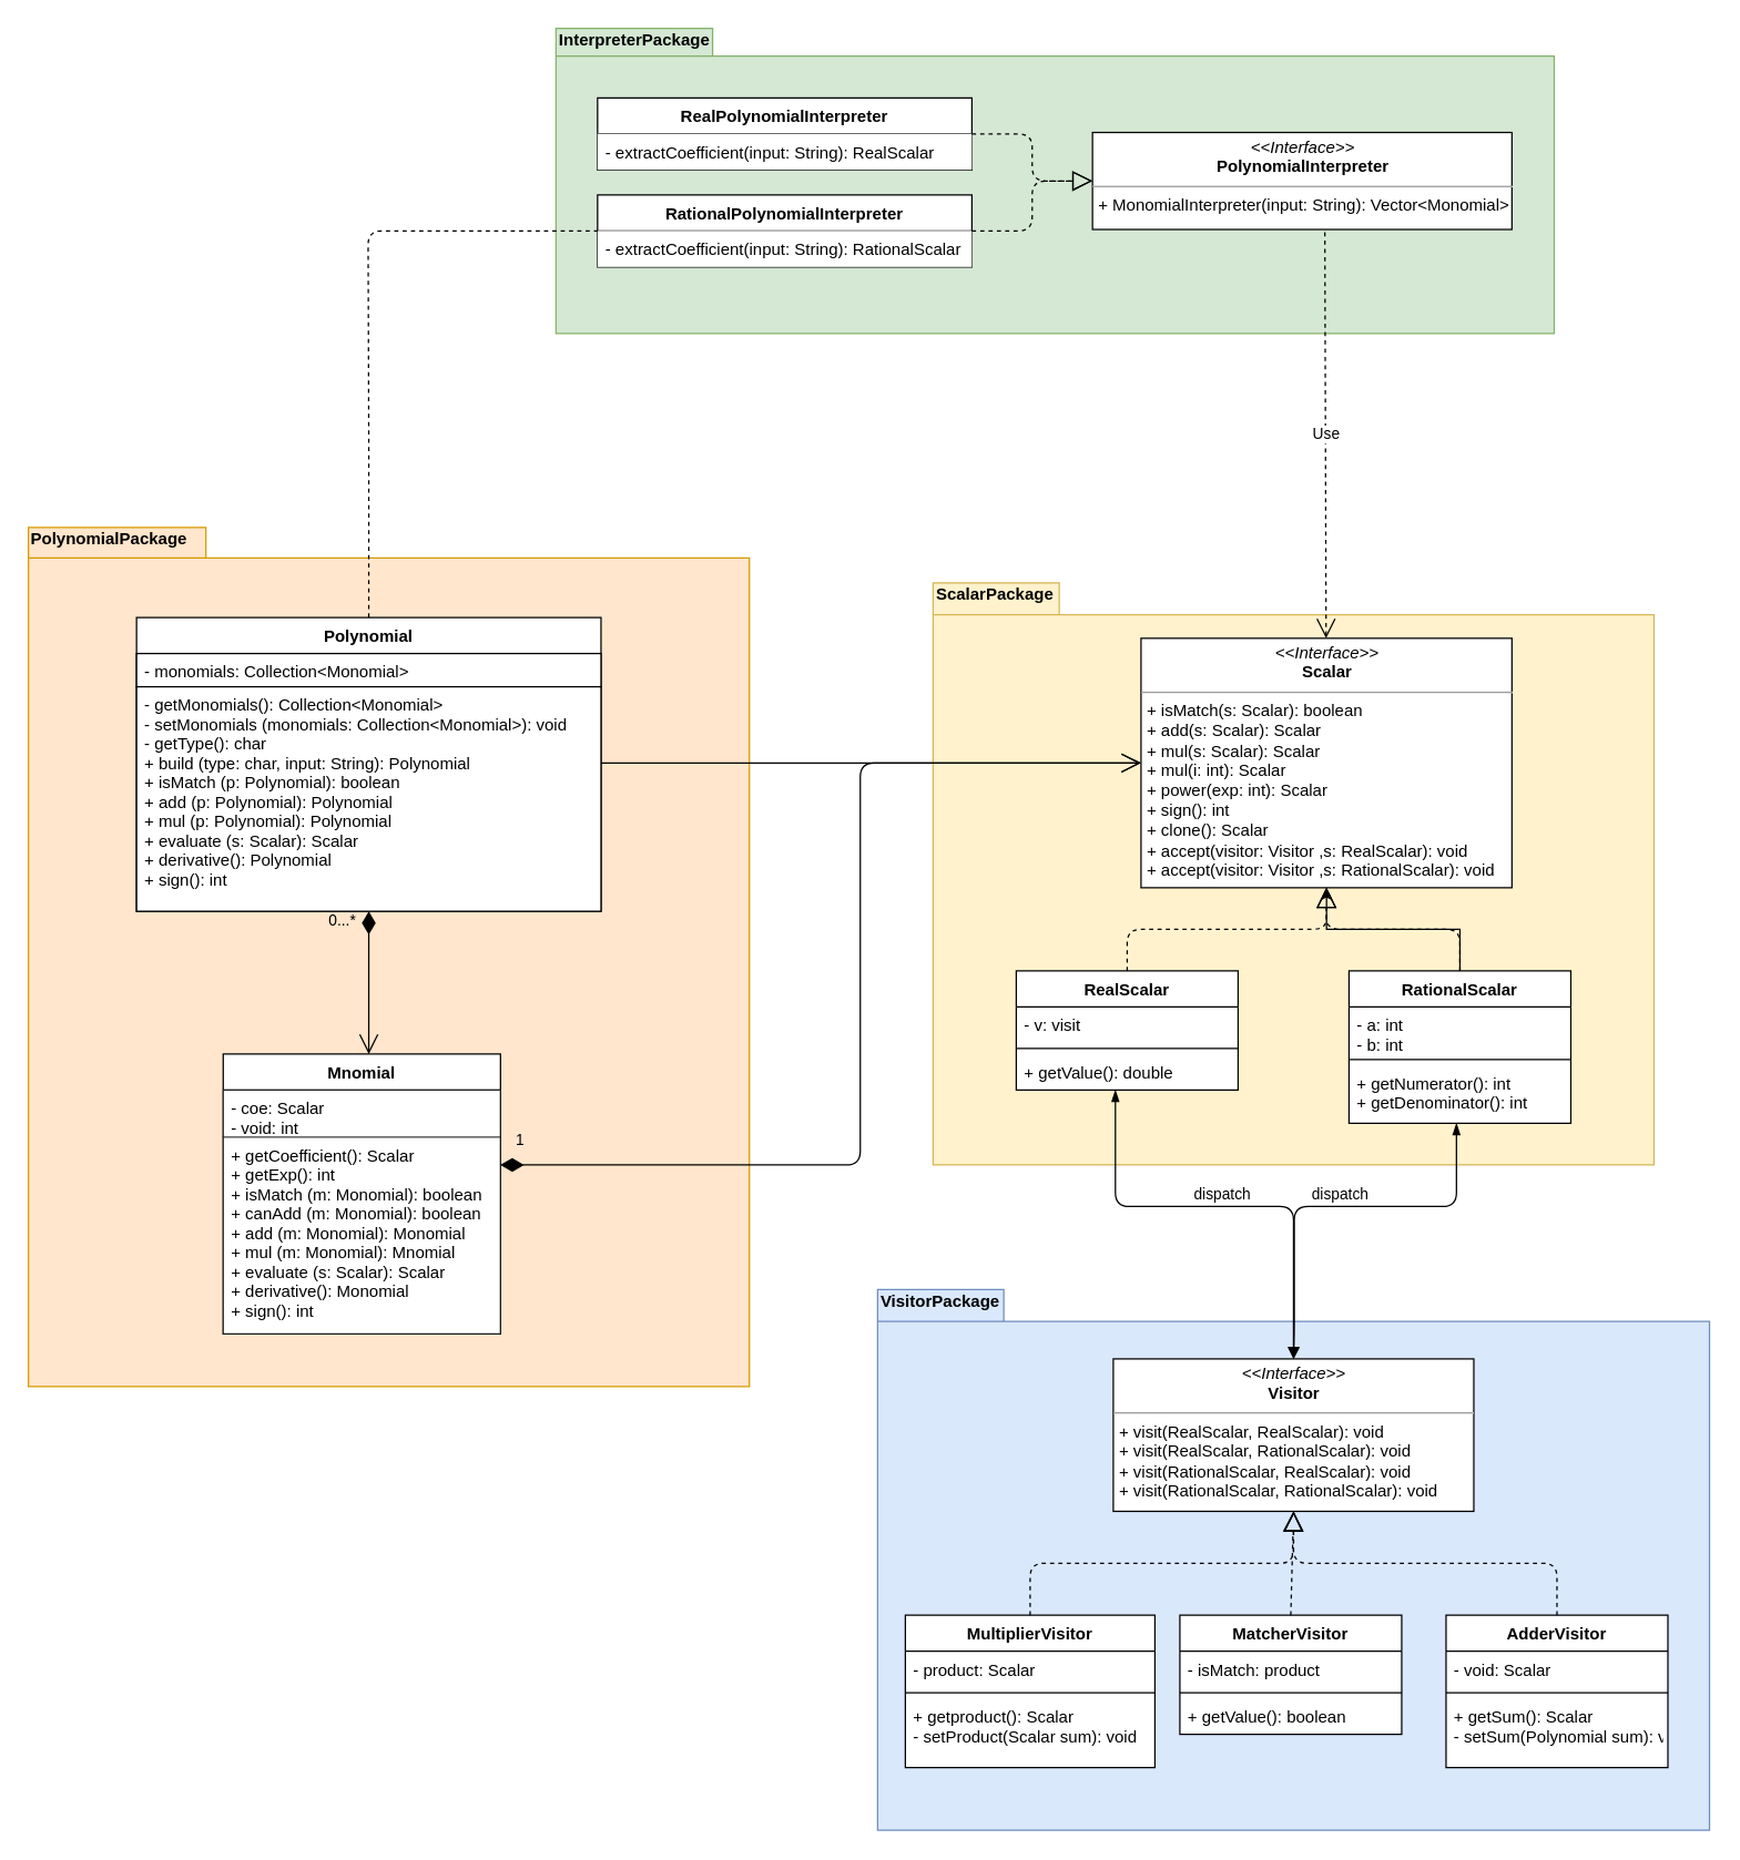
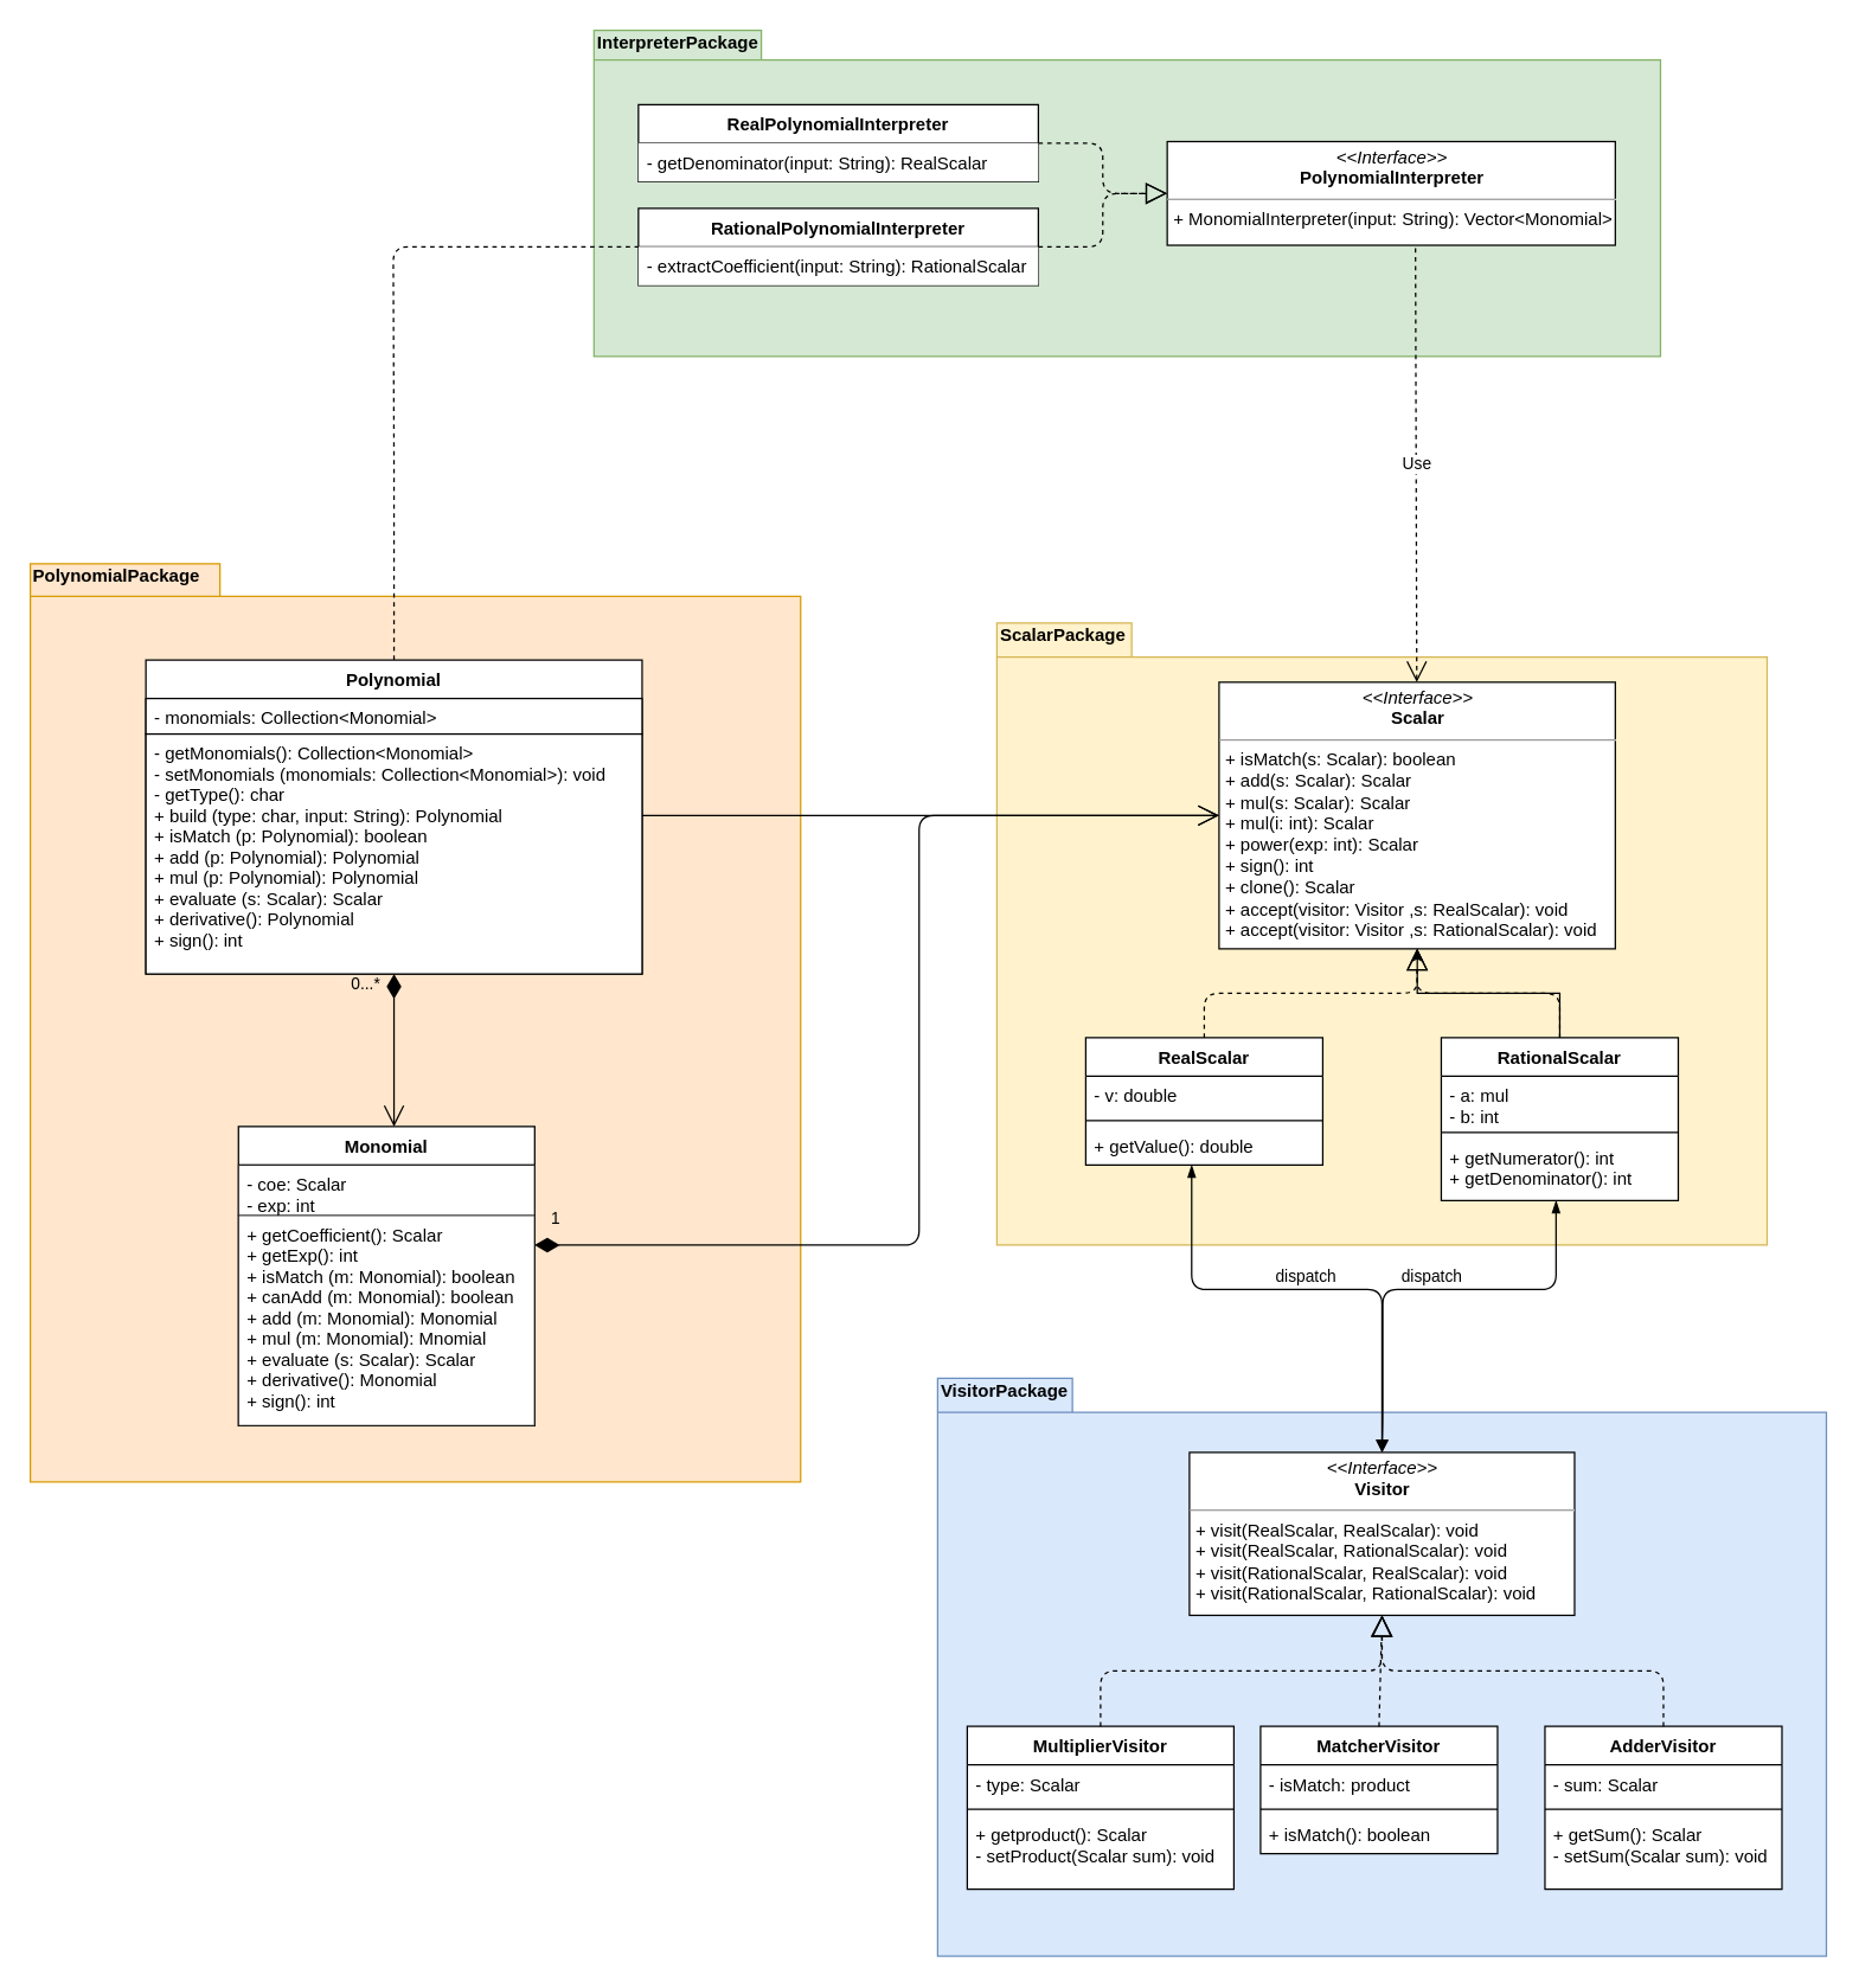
- <mxCell id="35" value="- extractCoefficient(input: String): RealScalar" style="text;strokeColor=none;fillColor=#ffffff;align=left;verticalAlign=top;spacingLeft=4;spacingRight=4;overflow=hidden;rotatable=0;points=[[0,0.5],[1,0.5]];portConstraint=eastwest;" parent="34" vertex="1"><mxGeometry y="26" width="270" height="26" as="geometry" /></mxCell>
+ <mxCell id="35" value="- getDenominator(input: String): RealScalar" style="text;strokeColor=none;fillColor=#ffffff;align=left;verticalAlign=top;spacingLeft=4;spacingRight=4;overflow=hidden;rotatable=0;points=[[0,0.5],[1,0.5]];portConstraint=eastwest;" parent="34" vertex="1"><mxGeometry y="26" width="270" height="26" as="geometry" /></mxCell>
- <mxCell id="23" value="- v: visit" style="text;strokeColor=none;fillColor=none;align=left;verticalAlign=top;spacingLeft=4;spacingRight=4;overflow=hidden;rotatable=0;points=[[0,0.5],[1,0.5]];portConstraint=eastwest;" parent="22" vertex="1"><mxGeometry y="26" width="160" height="26" as="geometry" /></mxCell>
+ <mxCell id="23" value="- v: double" style="text;strokeColor=none;fillColor=none;align=left;verticalAlign=top;spacingLeft=4;spacingRight=4;overflow=hidden;rotatable=0;points=[[0,0.5],[1,0.5]];portConstraint=eastwest;" parent="22" vertex="1"><mxGeometry y="26" width="160" height="26" as="geometry" /></mxCell>
- <mxCell id="28" value="- a: int&#10;- b: int" style="text;strokeColor=none;fillColor=none;align=left;verticalAlign=top;spacingLeft=4;spacingRight=4;overflow=hidden;rotatable=0;points=[[0,0.5],[1,0.5]];portConstraint=eastwest;" parent="27" vertex="1"><mxGeometry y="26" width="160" height="34" as="geometry" /></mxCell>
+ <mxCell id="28" value="- a: mul&#10;- b: int" style="text;strokeColor=none;fillColor=none;align=left;verticalAlign=top;spacingLeft=4;spacingRight=4;overflow=hidden;rotatable=0;points=[[0,0.5],[1,0.5]];portConstraint=eastwest;" parent="27" vertex="1"><mxGeometry y="26" width="160" height="34" as="geometry" /></mxCell>
- <mxCell id="41" value="Mnomial" style="swimlane;fontStyle=1;align=center;verticalAlign=top;childLayout=stackLayout;horizontal=1;startSize=26;horizontalStack=0;resizeParent=1;resizeParentMax=0;resizeLast=0;collapsible=1;marginBottom=0;labelBackgroundColor=none;swimlaneFillColor=#ffffff;" parent="1" vertex="1"><mxGeometry x="160.5" y="760" width="200" height="202" as="geometry" /></mxCell>
+ <mxCell id="41" value="Monomial" style="swimlane;fontStyle=1;align=center;verticalAlign=top;childLayout=stackLayout;horizontal=1;startSize=26;horizontalStack=0;resizeParent=1;resizeParentMax=0;resizeLast=0;collapsible=1;marginBottom=0;labelBackgroundColor=none;swimlaneFillColor=#ffffff;" parent="1" vertex="1"><mxGeometry x="160.5" y="760" width="200" height="202" as="geometry" /></mxCell>
- <mxCell id="42" value="- coe: Scalar&#10;- void: int" style="text;strokeColor=#000000;fillColor=#ffffff;align=left;verticalAlign=top;spacingLeft=4;spacingRight=4;overflow=hidden;rotatable=0;points=[[0,0.5],[1,0.5]];portConstraint=eastwest;opacity=50;" parent="41" vertex="1"><mxGeometry y="26" width="200" height="34" as="geometry" /></mxCell>
+ <mxCell id="42" value="- coe: Scalar&#10;- exp: int" style="text;strokeColor=#000000;fillColor=#ffffff;align=left;verticalAlign=top;spacingLeft=4;spacingRight=4;overflow=hidden;rotatable=0;points=[[0,0.5],[1,0.5]];portConstraint=eastwest;opacity=50;" parent="41" vertex="1"><mxGeometry y="26" width="200" height="34" as="geometry" /></mxCell>
- <mxCell id="11" value="- product: Scalar" style="text;strokeColor=none;fillColor=none;align=left;verticalAlign=top;spacingLeft=4;spacingRight=4;overflow=hidden;rotatable=0;points=[[0,0.5],[1,0.5]];portConstraint=eastwest;" parent="10" vertex="1"><mxGeometry y="26" width="180" height="26" as="geometry" /></mxCell>
+ <mxCell id="11" value="- type: Scalar" style="text;strokeColor=none;fillColor=none;align=left;verticalAlign=top;spacingLeft=4;spacingRight=4;overflow=hidden;rotatable=0;points=[[0,0.5],[1,0.5]];portConstraint=eastwest;" parent="10" vertex="1"><mxGeometry y="26" width="180" height="26" as="geometry" /></mxCell>
- <mxCell id="15" value="- void: Scalar" style="text;strokeColor=none;fillColor=none;align=left;verticalAlign=top;spacingLeft=4;spacingRight=4;overflow=hidden;rotatable=0;points=[[0,0.5],[1,0.5]];portConstraint=eastwest;" parent="14" vertex="1"><mxGeometry y="26" width="160" height="26" as="geometry" /></mxCell>
+ <mxCell id="15" value="- sum: Scalar" style="text;strokeColor=none;fillColor=none;align=left;verticalAlign=top;spacingLeft=4;spacingRight=4;overflow=hidden;rotatable=0;points=[[0,0.5],[1,0.5]];portConstraint=eastwest;" parent="14" vertex="1"><mxGeometry y="26" width="160" height="26" as="geometry" /></mxCell>
- <mxCell id="9" value="+ getValue(): boolean" style="text;strokeColor=none;fillColor=none;align=left;verticalAlign=top;spacingLeft=4;spacingRight=4;overflow=hidden;rotatable=0;points=[[0,0.5],[1,0.5]];portConstraint=eastwest;" parent="6" vertex="1"><mxGeometry y="60" width="160" height="26" as="geometry" /></mxCell>
+ <mxCell id="9" value="+ isMatch(): boolean" style="text;strokeColor=none;fillColor=none;align=left;verticalAlign=top;spacingLeft=4;spacingRight=4;overflow=hidden;rotatable=0;points=[[0,0.5],[1,0.5]];portConstraint=eastwest;" parent="6" vertex="1"><mxGeometry y="60" width="160" height="26" as="geometry" /></mxCell>
- <mxCell id="17" value="+ getSum(): Scalar&#10;- setSum(Polynomial sum): void&#10;" style="text;align=left;verticalAlign=top;spacingLeft=4;spacingRight=4;overflow=hidden;rotatable=0;points=[[0,0.5],[1,0.5]];portConstraint=eastwest;labelBackgroundColor=#ffffff;" parent="14" vertex="1"><mxGeometry y="60" width="160" height="50" as="geometry" /></mxCell>
+ <mxCell id="17" value="+ getSum(): Scalar&#10;- setSum(Scalar sum): void&#10;" style="text;align=left;verticalAlign=top;spacingLeft=4;spacingRight=4;overflow=hidden;rotatable=0;points=[[0,0.5],[1,0.5]];portConstraint=eastwest;labelBackgroundColor=#ffffff;" parent="14" vertex="1"><mxGeometry y="60" width="160" height="50" as="geometry" /></mxCell>
